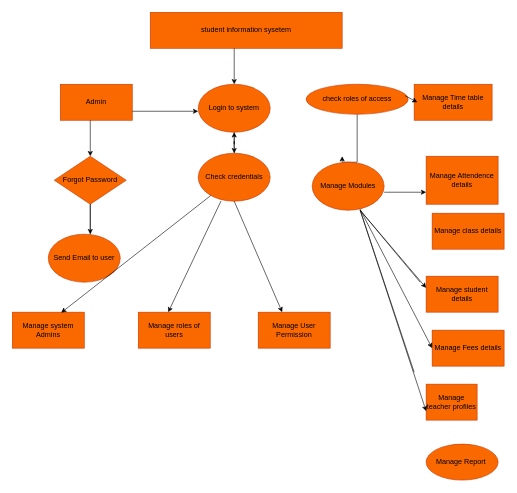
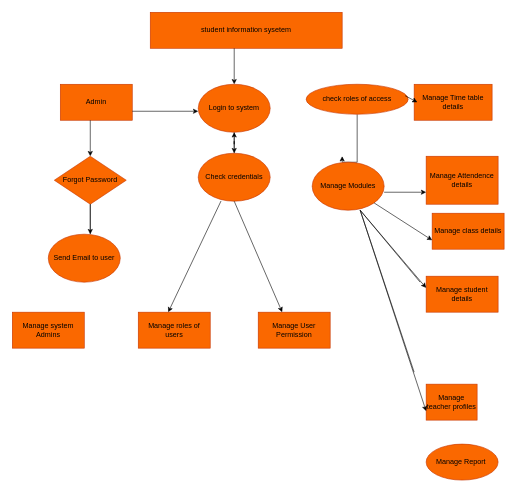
+ <mxCell id="24" value="" style="endArrow=classic;html=1;rounded=0;entryX=0;entryY=0.75;entryDx=0;entryDy=0;" edge="1" parent="1" source="17" target="20"><mxGeometry width="50" height="50" relative="1" as="geometry"><mxPoint x="580" y="370" as="sourcePoint" /><mxPoint x="700" y="400" as="targetPoint" /></mxGeometry></mxCell>
- <mxCell id="34" value="" style="endArrow=classic;html=1;rounded=0;entryX=0.68;entryY=0.013;entryDx=0;entryDy=0;entryPerimeter=0;" edge="1" parent="1" source="13" target="29"><mxGeometry width="50" height="50" relative="1" as="geometry"><mxPoint x="265" y="420" as="sourcePoint" /><mxPoint x="315" y="370" as="targetPoint" /></mxGeometry></mxCell>
- <mxCell id="28" value="" style="endArrow=classic;html=1;rounded=0;entryX=0;entryY=0.5;entryDx=0;entryDy=0;" edge="1" parent="1" source="17" target="9"><mxGeometry width="50" height="50" relative="1" as="geometry"><mxPoint x="610" y="370" as="sourcePoint" /><mxPoint x="700" y="580" as="targetPoint" /></mxGeometry></mxCell>
- <mxCell id="9" value="Manage Fees details" style="rounded=0;whiteSpace=wrap;html=1;fillColor=#fa6800;fontColor=#000000;strokeColor=#C73500;" vertex="1" parent="1"><mxGeometry x="720" y="550" width="120" height="60" as="geometry" /></mxCell>
